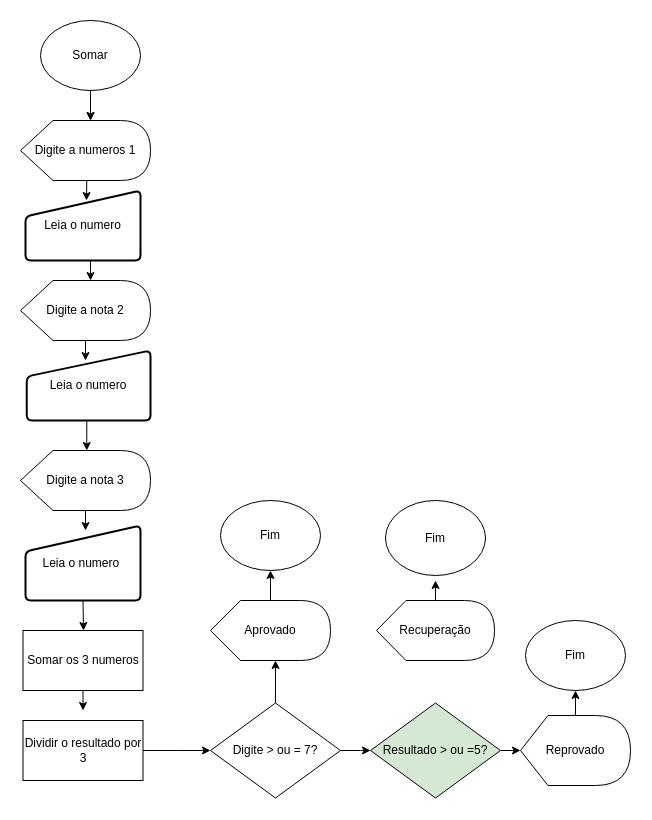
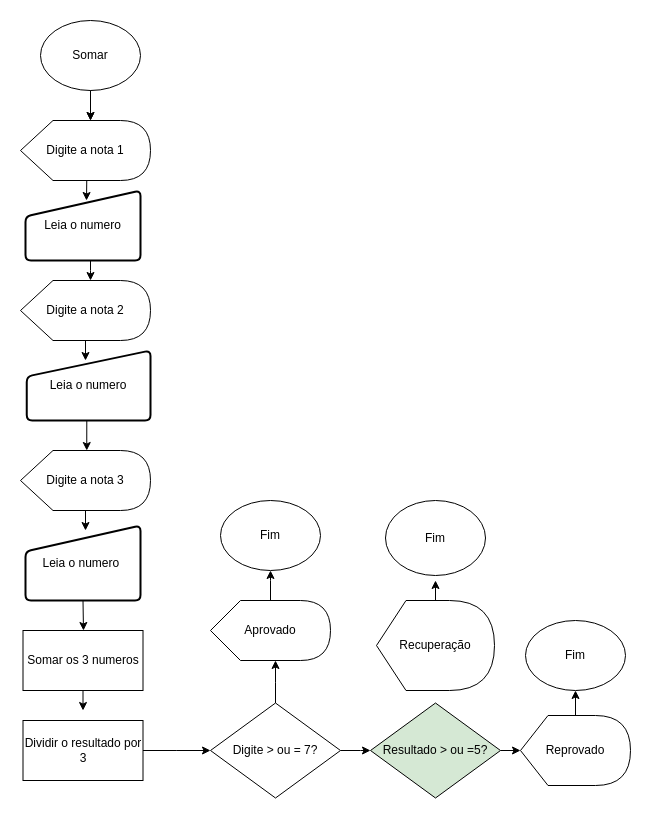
- <mxCell id="5" value="Digite a numeros 1" style="shape=display;whiteSpace=wrap;html=1;" vertex="1" parent="1"><mxGeometry x="20" y="120" width="130" height="60" as="geometry" /></mxCell>
+ <mxCell id="5" value="Digite a nota 1" style="shape=display;whiteSpace=wrap;html=1;" vertex="1" parent="1"><mxGeometry x="20" y="120" width="130" height="60" as="geometry" /></mxCell>
- <mxCell id="29" value="Recuperação" style="shape=display;whiteSpace=wrap;html=1;" vertex="1" parent="1"><mxGeometry x="376" y="600" width="118" height="60" as="geometry" /></mxCell>
+ <mxCell id="29" value="Recuperação" style="shape=display;whiteSpace=wrap;html=1;" vertex="1" parent="1"><mxGeometry x="376" y="600" width="118" height="90" as="geometry" /></mxCell>
